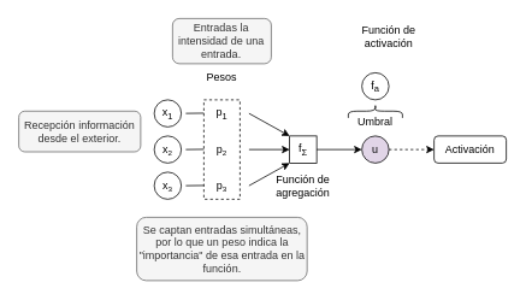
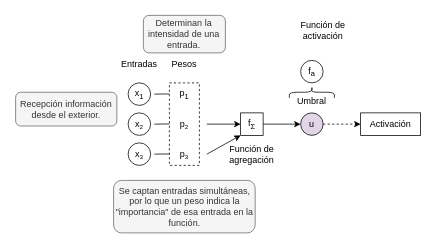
- <mxCell id="26" value="Entradas la intensidad de una entrada." style="rounded=1;whiteSpace=wrap;html=1;strokeWidth=1;fillColor=#f5f5f5;fontColor=#333333;strokeColor=#666666;" vertex="1" parent="1"><mxGeometry x="190.32" y="20" width="109.38" height="50" as="geometry" /></mxCell>
+ <mxCell id="26" value="Determinan la intensidad de una entrada." style="rounded=1;whiteSpace=wrap;html=1;strokeWidth=1;fillColor=#f5f5f5;fontColor=#333333;strokeColor=#666666;" vertex="1" parent="1"><mxGeometry x="190.32" y="20" width="109.38" height="50" as="geometry" /></mxCell>
+ <mxCell id="6" value="Entradas" style="text;html=1;strokeColor=none;fillColor=none;align=center;verticalAlign=middle;whiteSpace=wrap;rounded=0;dashed=1;strokeWidth=1;" vertex="1" parent="1"><mxGeometry x="155" y="70" width="60" height="30" as="geometry" /></mxCell>
- <mxCell id="14" value="" style="endArrow=classic;html=1;rounded=0;exitX=1;exitY=0.5;exitDx=0;exitDy=0;entryX=0;entryY=0;entryDx=0;entryDy=0;" edge="1" parent="1" source="8" target="15"><mxGeometry width="50" height="50" relative="1" as="geometry"><mxPoint x="280" y="150" as="sourcePoint" /><mxPoint x="330" y="150" as="targetPoint" /></mxGeometry></mxCell>
- <mxCell id="22" value="Activación" style="whiteSpace=wrap;html=1;strokeWidth=1;fillColor=none;rounded=1;" vertex="1" parent="1"><mxGeometry x="480" y="150" width="80" height="30" as="geometry" /></mxCell>
+ <mxCell id="22" value="Activación" style="rounded=0;whiteSpace=wrap;html=1;strokeWidth=1;fillColor=none;" vertex="1" parent="1"><mxGeometry x="480" y="150" width="80" height="30" as="geometry" /></mxCell>
